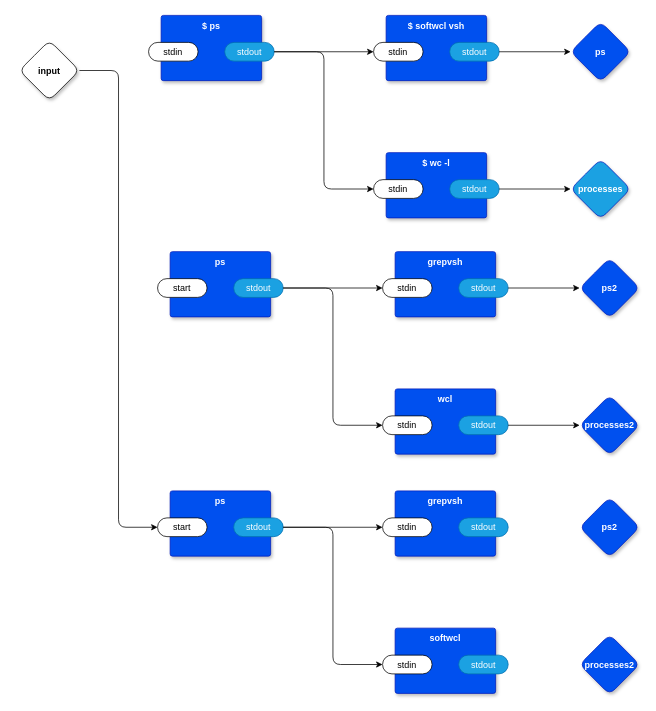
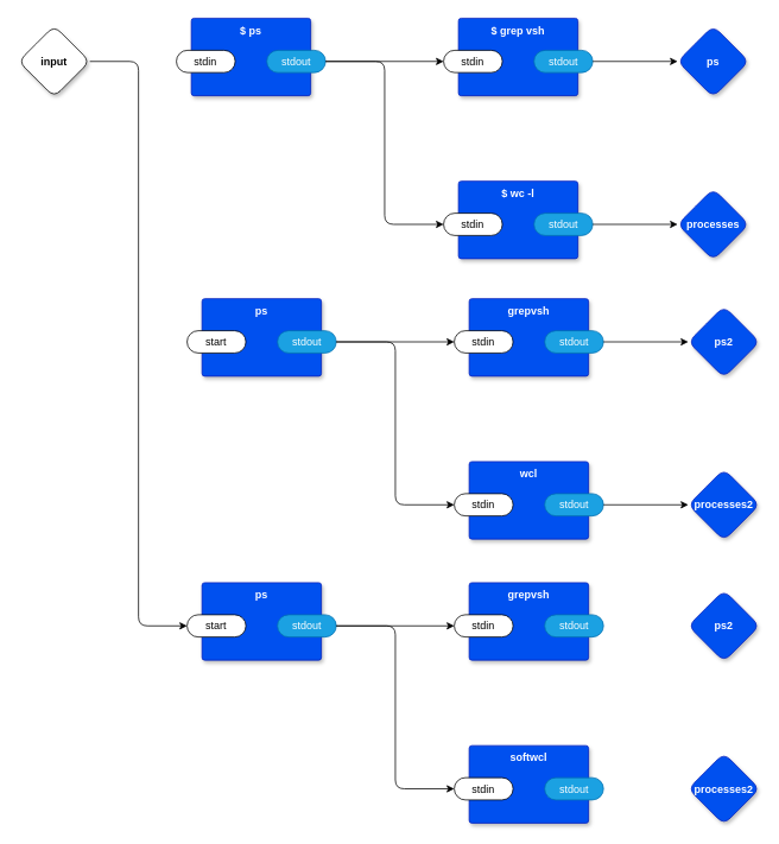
- <mxCell id="8" value="$ softwcl vsh" style="rounded=1;whiteSpace=wrap;html=1;sketch=0;container=1;recursiveResize=0;verticalAlign=top;arcSize=6;fontStyle=1;autosize=0;points=[];absoluteArcSize=1;shadow=1;strokeColor=#001DBC;fillColor=#0050ef;fontColor=#ffffff;connectable=0;" parent="1" vertex="1"><mxGeometry x="514" y="20" width="134" height="87" as="geometry"><mxRectangle x="-98" y="-1230" width="99" height="26" as="alternateBounds" /></mxGeometry></mxCell>
+ <mxCell id="8" value="$ grep vsh" style="rounded=1;whiteSpace=wrap;html=1;sketch=0;container=1;recursiveResize=0;verticalAlign=top;arcSize=6;fontStyle=1;autosize=0;points=[];absoluteArcSize=1;shadow=1;strokeColor=#001DBC;fillColor=#0050ef;fontColor=#ffffff;connectable=0;" parent="1" vertex="1"><mxGeometry x="514" y="20" width="134" height="87" as="geometry"><mxRectangle x="-98" y="-1230" width="99" height="26" as="alternateBounds" /></mxGeometry></mxCell>
- <mxCell id="3" value="input" style="rhombus;whiteSpace=wrap;html=1;rounded=1;fontStyle=1;glass=0;sketch=0;fontSize=12;points=[[0,0.5,0,0,0],[0.5,0,0,0,0],[0.5,1,0,0,0],[1,0.5,0,0,0]];shadow=1;" parent="1" vertex="1"><mxGeometry x="25" y="53.5" width="80" height="80" as="geometry" /></mxCell>
+ <mxCell id="3" value="input" style="rhombus;whiteSpace=wrap;html=1;rounded=1;fontStyle=1;glass=0;sketch=0;fontSize=12;points=[[0,0.5,0,0,0],[0.5,0,0,0,0],[0.5,1,0,0,0],[1,0.5,0,0,0]];shadow=1;" parent="1" vertex="1"><mxGeometry x="20" y="28.5" width="80" height="80" as="geometry" /></mxCell>
- <mxCell id="17" value="processes" style="rhombus;whiteSpace=wrap;html=1;rounded=1;fillColor=#1ba1e2;fontColor=#ffffff;strokeColor=#001DBC;fontStyle=1;glass=0;sketch=0;fontSize=12;points=[[0,0.5,0,0,0],[0.5,0,0,0,0],[0.5,1,0,0,0],[1,0.5,0,0,0]];shadow=1;" parent="1" vertex="1"><mxGeometry x="760" y="211.5" width="80" height="80" as="geometry" /></mxCell>
+ <mxCell id="17" value="processes" style="rhombus;whiteSpace=wrap;html=1;rounded=1;fillColor=#0050ef;fontColor=#ffffff;strokeColor=#001DBC;fontStyle=1;glass=0;sketch=0;fontSize=12;points=[[0,0.5,0,0,0],[0.5,0,0,0,0],[0.5,1,0,0,0],[1,0.5,0,0,0]];shadow=1;" parent="1" vertex="1"><mxGeometry x="760" y="211.5" width="80" height="80" as="geometry" /></mxCell>
